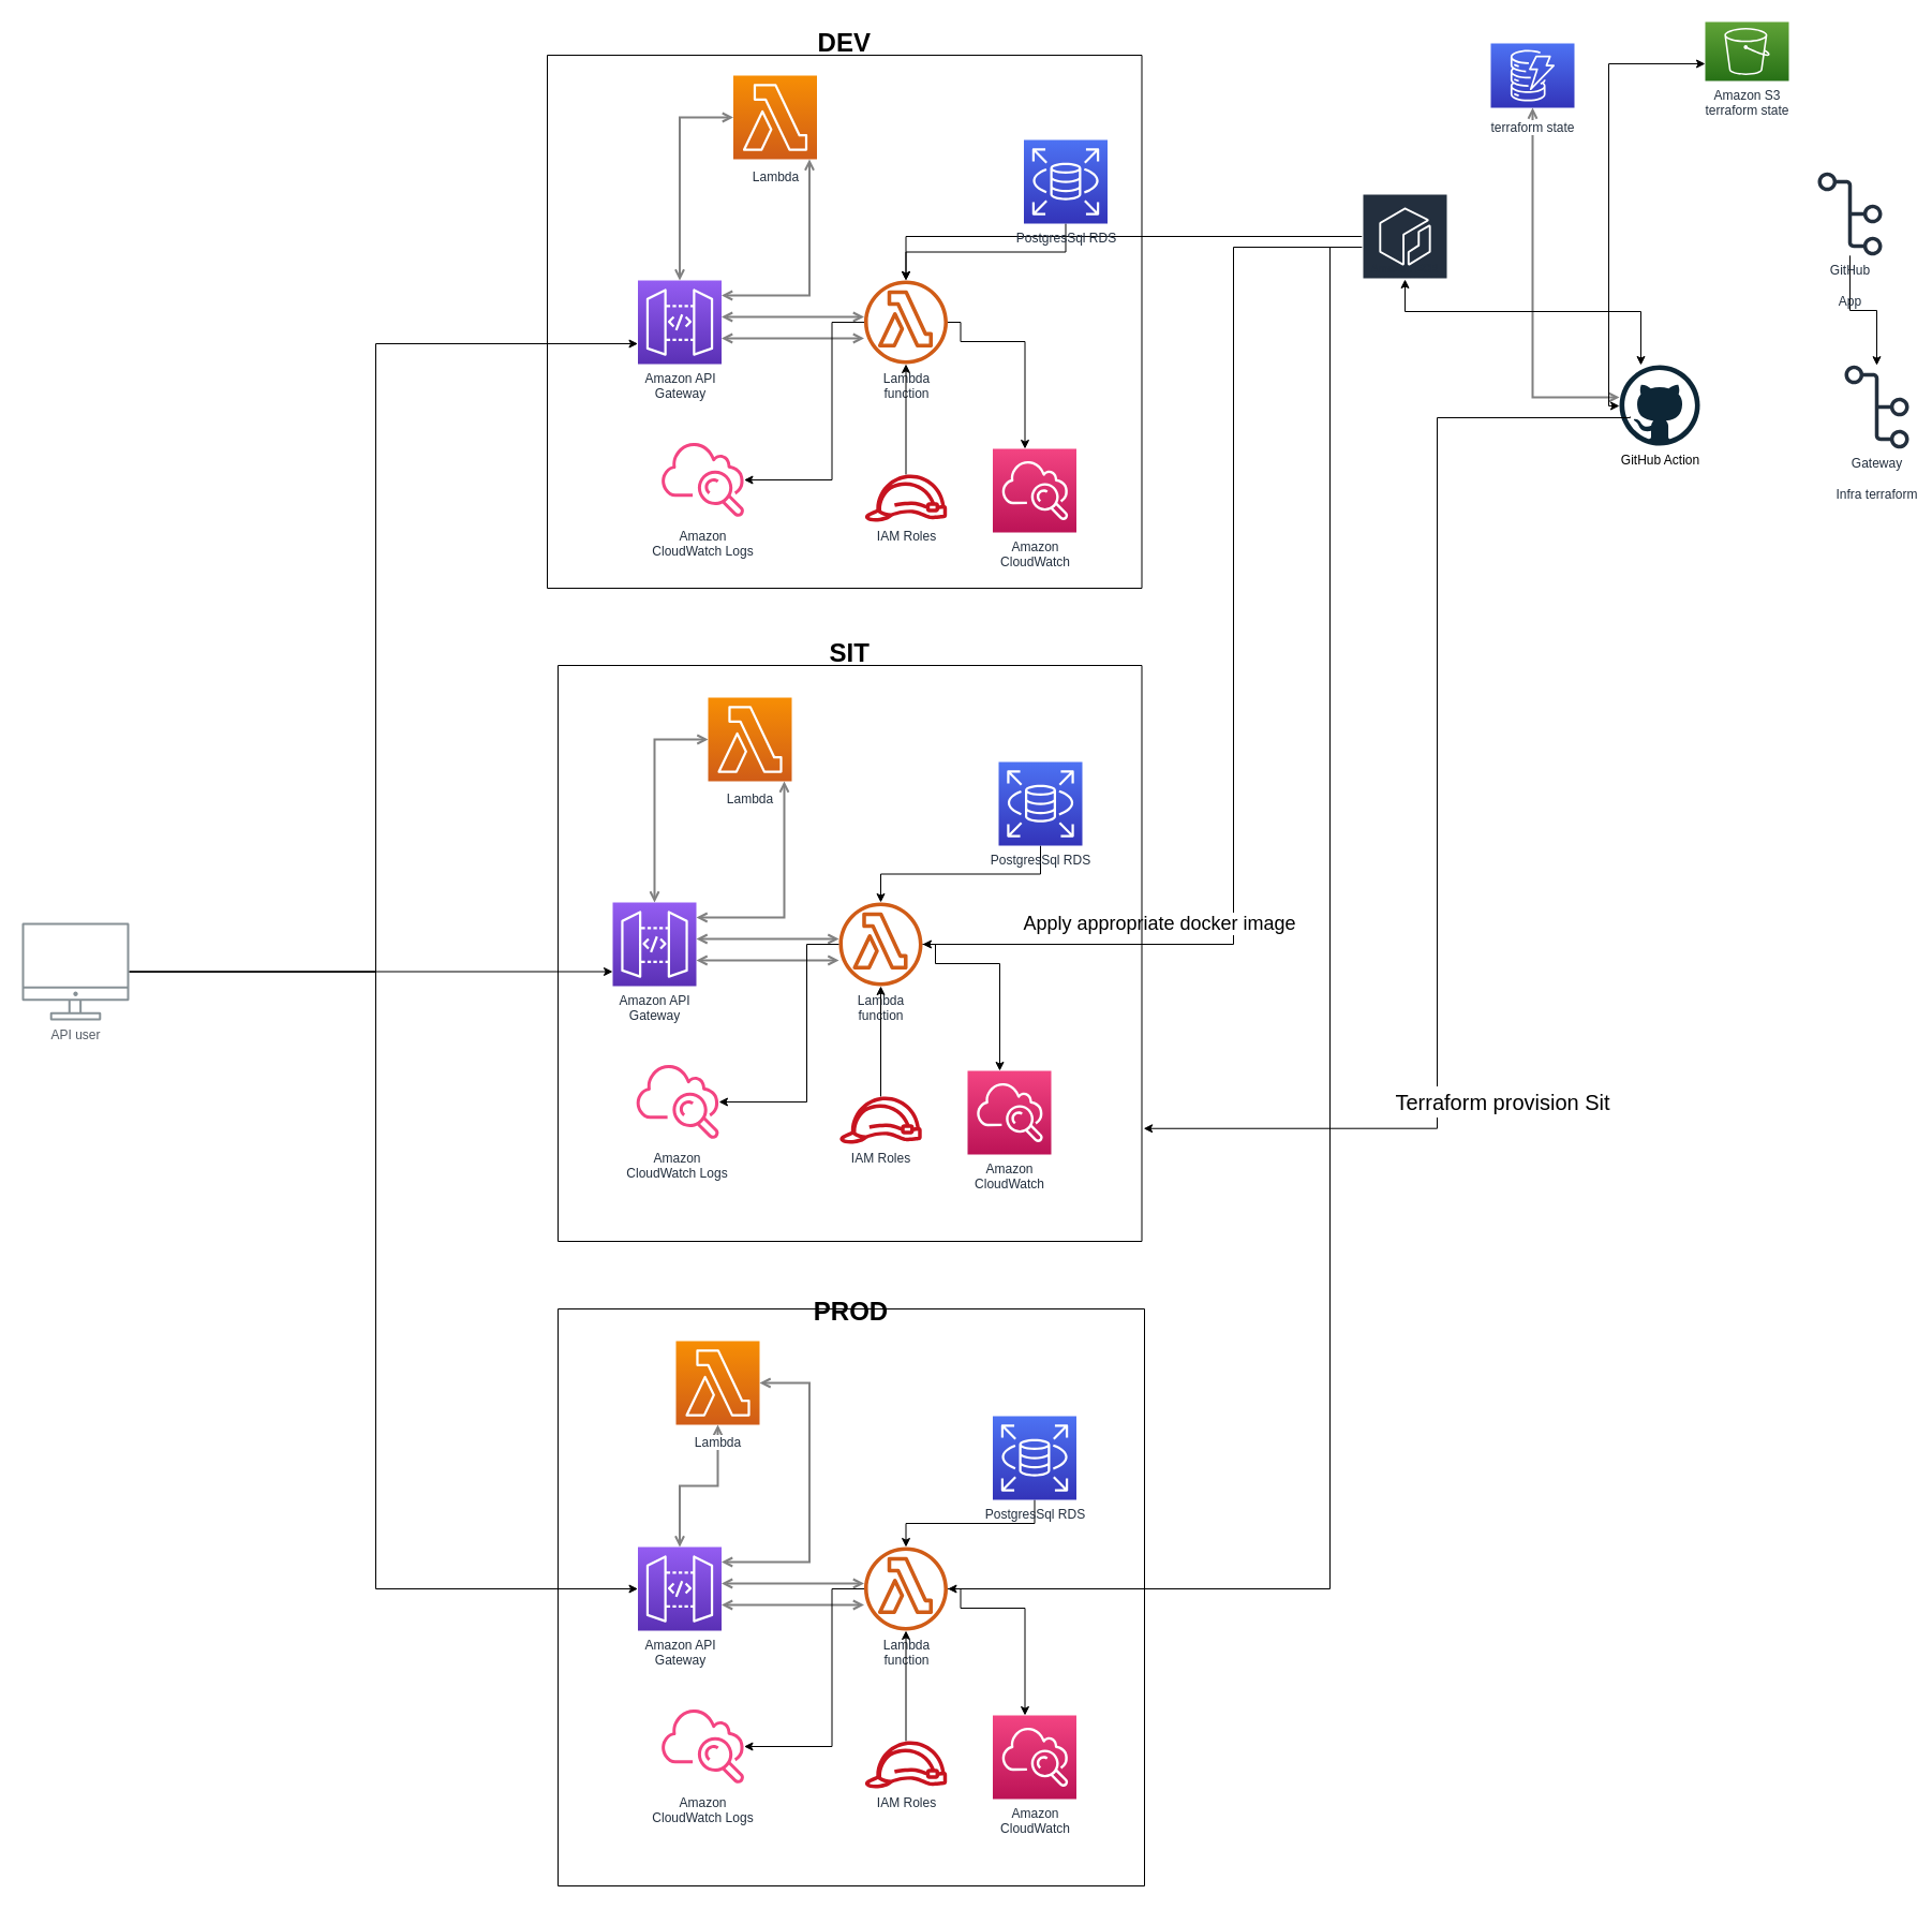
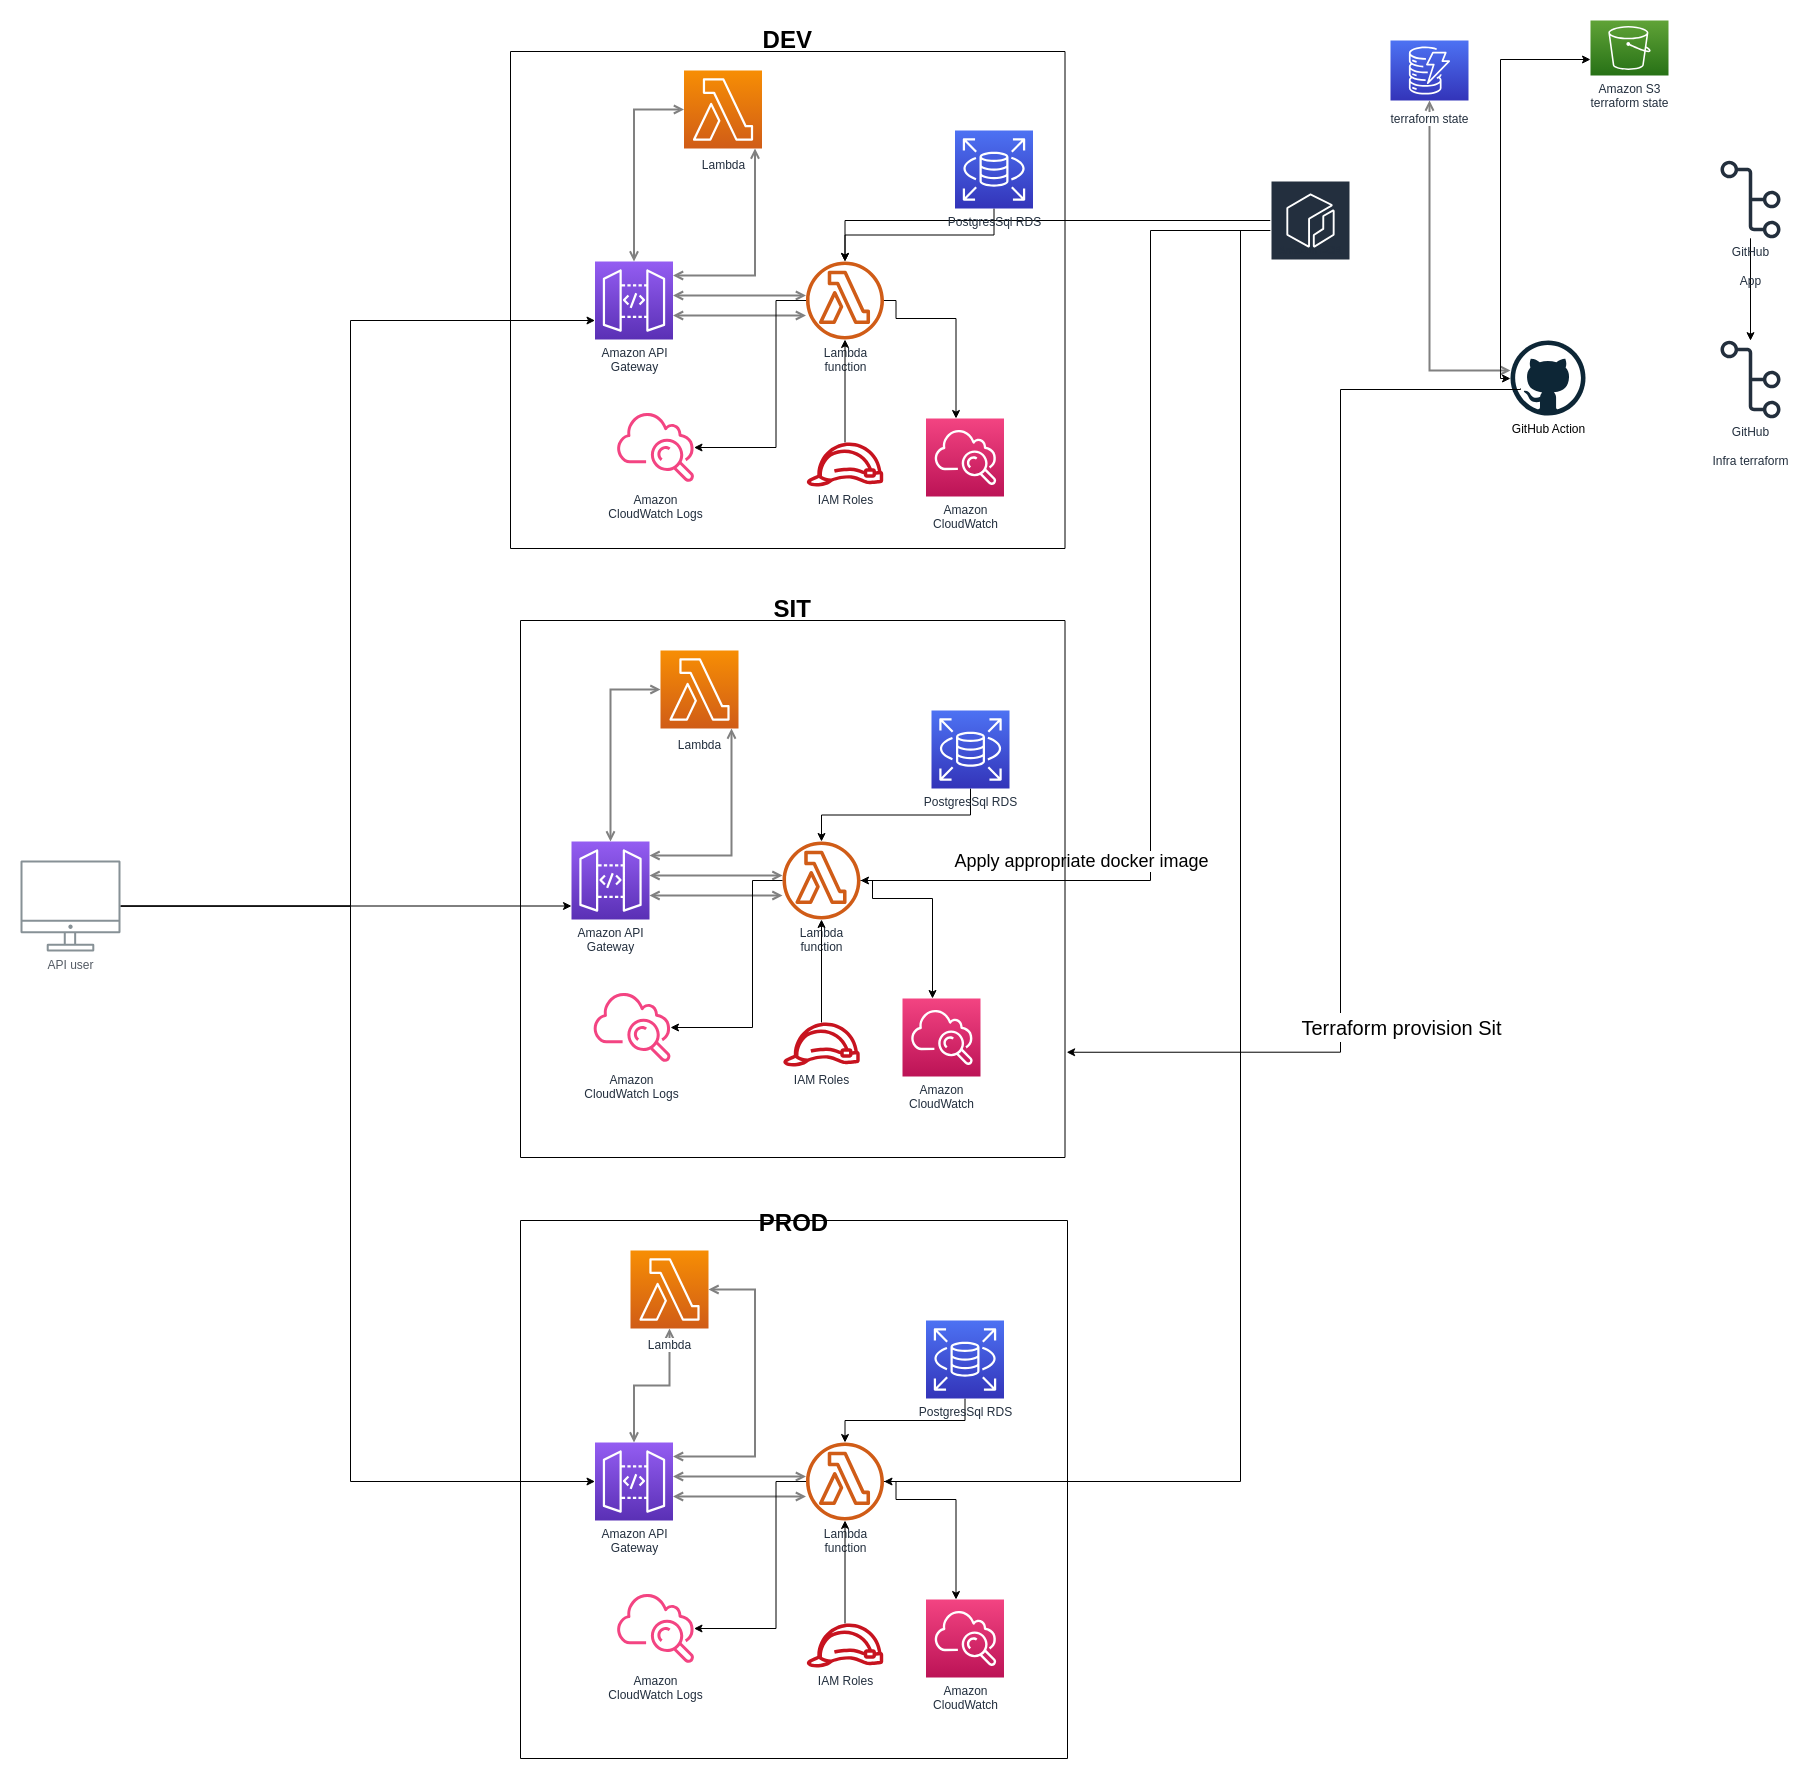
- <mxCell id="8" value="&lt;div&gt;GitHub&lt;/div&gt;&lt;div&gt;&lt;br&gt;&lt;/div&gt;&lt;div&gt;App&lt;br&gt;&lt;/div&gt;" style="sketch=0;outlineConnect=0;fontColor=#232F3E;gradientColor=none;fillColor=#232F3D;strokeColor=none;dashed=0;verticalLabelPosition=bottom;verticalAlign=top;align=center;html=1;fontSize=12;fontStyle=0;aspect=fixed;pointerEvents=1;shape=mxgraph.aws4.git_repository;" vertex="1" parent="1"><mxGeometry x="1695" y="160" width="60" height="78" as="geometry" /></mxCell>
+ <mxCell id="8" value="&lt;div&gt;GitHub&lt;/div&gt;&lt;div&gt;&lt;br&gt;&lt;/div&gt;&lt;div&gt;App&lt;br&gt;&lt;/div&gt;" style="sketch=0;outlineConnect=0;fontColor=#232F3E;gradientColor=none;fillColor=#232F3D;strokeColor=none;dashed=0;verticalLabelPosition=bottom;verticalAlign=top;align=center;html=1;fontSize=12;fontStyle=0;aspect=fixed;pointerEvents=1;shape=mxgraph.aws4.git_repository;" vertex="1" parent="1"><mxGeometry x="1720" y="160" width="60" height="78" as="geometry" /></mxCell>
- <mxCell id="10" style="edgeStyle=orthogonalEdgeStyle;rounded=0;orthogonalLoop=1;jettySize=auto;html=1;startArrow=classic;startFill=1;" edge="1" parent="1" source="15" target="6"><mxGeometry relative="1" as="geometry"><Array as="points"><mxPoint x="1310" y="290" /><mxPoint x="1530" y="290" /></Array></mxGeometry></mxCell>
- <mxCell id="9" value="&lt;div&gt;Gateway&lt;/div&gt;&lt;div&gt;&lt;br&gt;&lt;/div&gt;&lt;div&gt;Infra terraform&lt;/div&gt;" style="sketch=0;outlineConnect=0;fontColor=#232F3E;gradientColor=none;fillColor=#232F3D;strokeColor=none;dashed=0;verticalLabelPosition=bottom;verticalAlign=top;align=center;html=1;fontSize=12;fontStyle=0;aspect=fixed;pointerEvents=1;shape=mxgraph.aws4.git_repository;" vertex="1" parent="1"><mxGeometry x="1720" y="340" width="60" height="78" as="geometry" /></mxCell>
+ <mxCell id="9" value="&lt;div&gt;GitHub&lt;/div&gt;&lt;div&gt;&lt;br&gt;&lt;/div&gt;&lt;div&gt;Infra terraform&lt;/div&gt;" style="sketch=0;outlineConnect=0;fontColor=#232F3E;gradientColor=none;fillColor=#232F3D;strokeColor=none;dashed=0;verticalLabelPosition=bottom;verticalAlign=top;align=center;html=1;fontSize=12;fontStyle=0;aspect=fixed;pointerEvents=1;shape=mxgraph.aws4.git_repository;" vertex="1" parent="1"><mxGeometry x="1720" y="340" width="60" height="78" as="geometry" /></mxCell>
